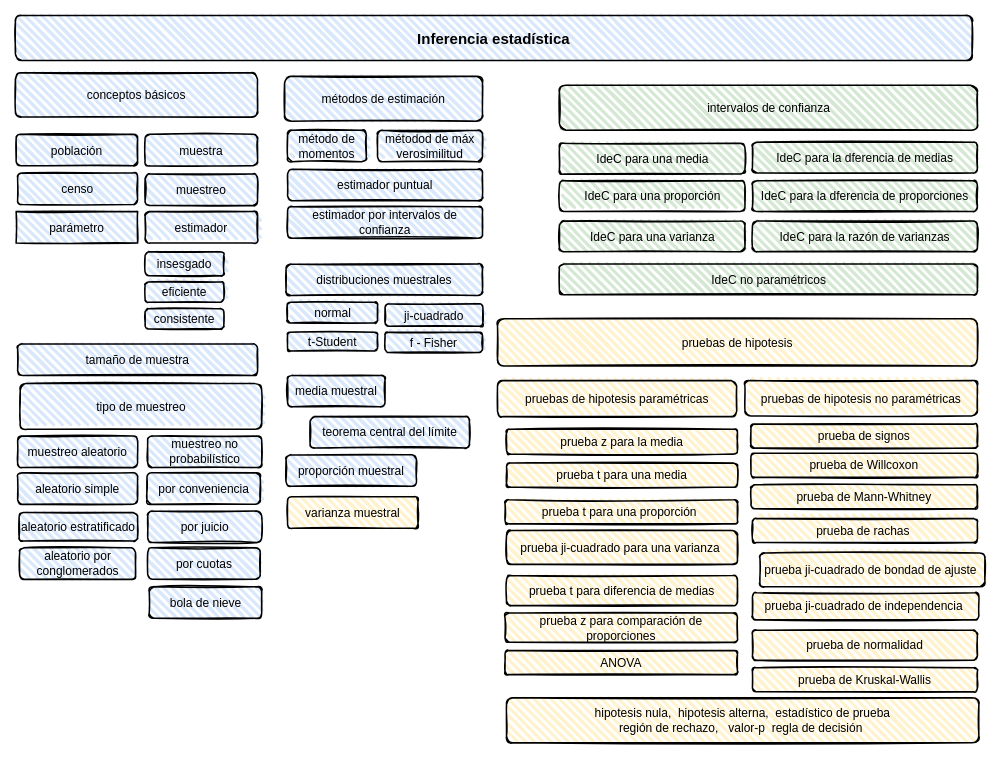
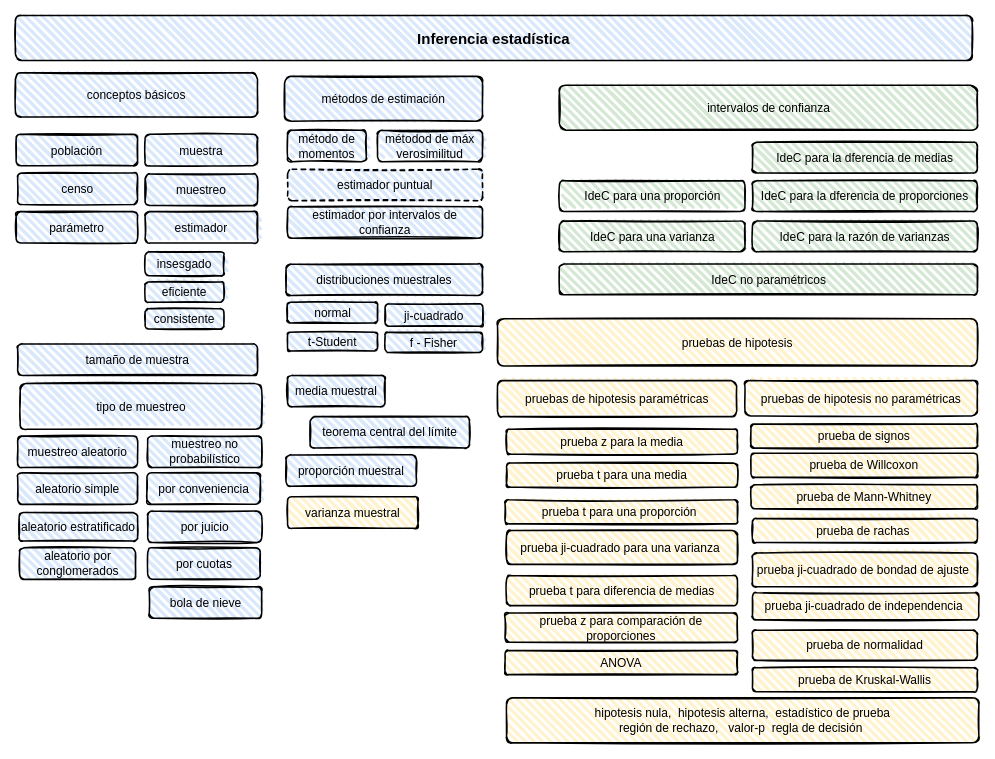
- <mxCell id="58" value="&lt;font style=&quot;font-size: 16px;&quot;&gt;&lt;span style=&quot;font-size: 16px;&quot;&gt;&lt;span style=&quot;font-size: 16px;&quot;&gt;IdeC para una media&lt;/span&gt;&lt;/span&gt;&lt;/font&gt;" style="rounded=1;whiteSpace=wrap;html=1;strokeWidth=2;fillWeight=4;hachureGap=8;hachureAngle=45;fillColor=#d5e8d4;sketch=1;strokeColor=#000000;fontFamily=Helvetica;fontSize=16;fontStyle=0" parent="1" vertex="1"><mxGeometry x="745.5" y="190.5" width="247.5" height="41" as="geometry" /></mxCell>
- <mxCell id="24" value="&lt;span style=&quot;font-size: 16px;&quot;&gt;estimador puntual&lt;/span&gt;" style="rounded=1;whiteSpace=wrap;html=1;strokeWidth=2;fillWeight=4;hachureGap=8;hachureAngle=45;fillColor=#dae8fc;sketch=1;fontFamily=Helvetica;fontSource=https%3A%2F%2Ffonts.googleapis.com%2Fcss%3Ffamily%3DComing%2BSoon;fontSize=16;strokeColor=#000000;fontStyle=0" parent="1" vertex="1"><mxGeometry x="383" y="225" width="260" height="42" as="geometry" /></mxCell>
+ <mxCell id="24" value="&lt;span style=&quot;font-size: 16px;&quot;&gt;estimador puntual&lt;/span&gt;" style="rounded=1;whiteSpace=wrap;html=1;strokeWidth=2;fillWeight=4;hachureGap=8;hachureAngle=45;fillColor=#dae8fc;sketch=1;fontFamily=Helvetica;fontSource=https%3A%2F%2Ffonts.googleapis.com%2Fcss%3Ffamily%3DComing%2BSoon;fontSize=16;strokeColor=#000000;fontStyle=0;dashed=1;" parent="1" vertex="1"><mxGeometry x="383" y="225" width="260" height="42" as="geometry" /></mxCell>
- <mxCell id="6" value="&lt;span style=&quot;font-size: 16px;&quot;&gt;parámetro&lt;/span&gt;" style="whiteSpace=wrap;html=1;strokeWidth=2;fillWeight=4;hachureGap=8;hachureAngle=45;fillColor=#dae8fc;sketch=1;fontFamily=Helvetica;fontSource=https%3A%2F%2Ffonts.googleapis.com%2Fcss%3Ffamily%3DComing%2BSoon;fontSize=16;strokeColor=#000000;fontStyle=0;rounded=0;" parent="1" vertex="1"><mxGeometry x="21" y="281.5" width="162" height="42" as="geometry" /></mxCell>
+ <mxCell id="6" value="&lt;span style=&quot;font-size: 16px;&quot;&gt;parámetro&lt;/span&gt;" style="rounded=1;whiteSpace=wrap;html=1;strokeWidth=2;fillWeight=4;hachureGap=8;hachureAngle=45;fillColor=#dae8fc;sketch=1;fontFamily=Helvetica;fontSource=https%3A%2F%2Ffonts.googleapis.com%2Fcss%3Ffamily%3DComing%2BSoon;fontSize=16;strokeColor=#000000;fontStyle=0" parent="1" vertex="1"><mxGeometry x="21" y="281.5" width="162" height="42" as="geometry" /></mxCell>
- <mxCell id="50" value="&lt;span style=&quot;font-size: 16px;&quot;&gt;prueba ji-cuadrado de bondad de ajuste&amp;nbsp;&lt;/span&gt;" style="rounded=1;whiteSpace=wrap;html=1;strokeWidth=2;fillWeight=4;hachureGap=8;hachureAngle=45;fillColor=#fff2cc;sketch=1;fontFamily=Helvetica;fontSource=https%3A%2F%2Ffonts.googleapis.com%2Fcss%3Ffamily%3DComing%2BSoon;fontSize=16;strokeColor=#000000;fontStyle=0" parent="1" vertex="1"><mxGeometry x="1013" y="737" width="300" height="45" as="geometry" /></mxCell>
+ <mxCell id="50" value="&lt;span style=&quot;font-size: 16px;&quot;&gt;prueba ji-cuadrado de bondad de ajuste&amp;nbsp;&lt;/span&gt;" style="rounded=1;whiteSpace=wrap;html=1;strokeWidth=2;fillWeight=4;hachureGap=8;hachureAngle=45;fillColor=#fff2cc;sketch=1;fontFamily=Helvetica;fontSource=https%3A%2F%2Ffonts.googleapis.com%2Fcss%3Ffamily%3DComing%2BSoon;fontSize=16;strokeColor=#000000;fontStyle=0" parent="1" vertex="1"><mxGeometry x="1003" y="737" width="300" height="45" as="geometry" /></mxCell>
